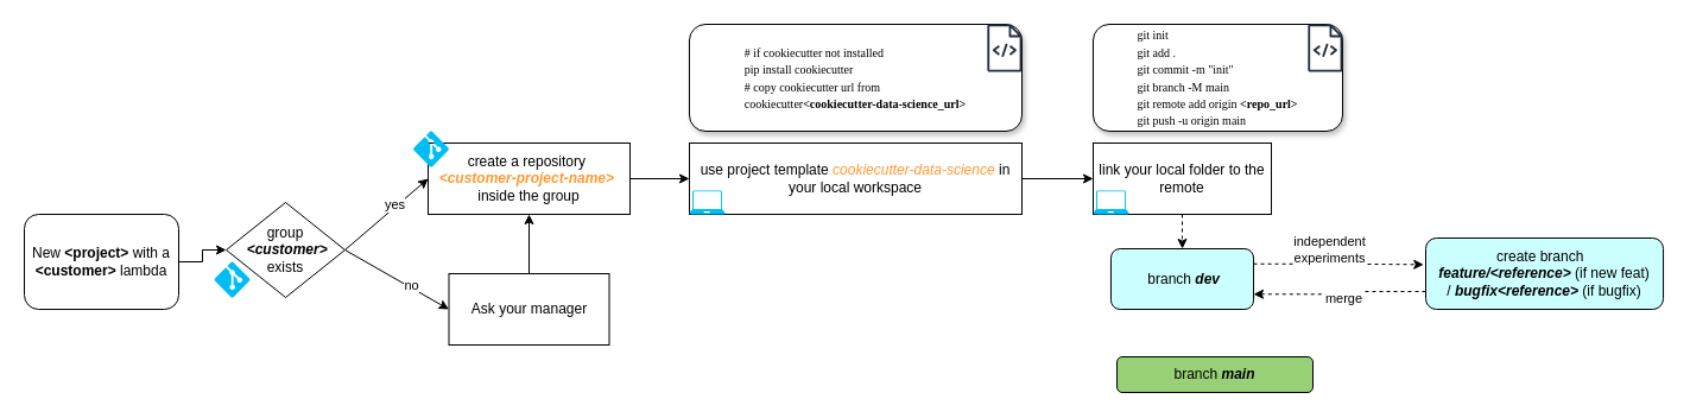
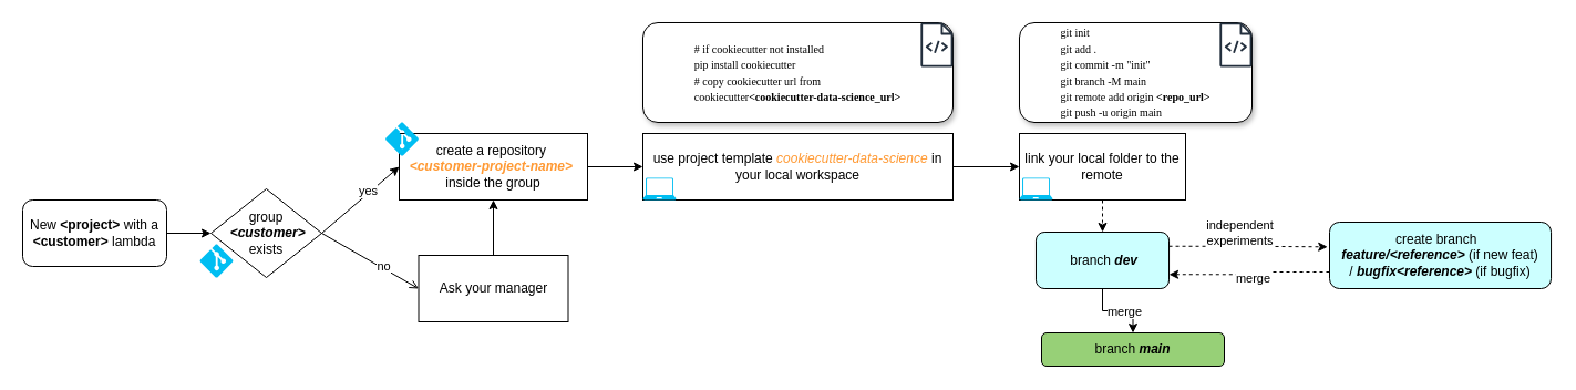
- <mxCell id="3" value="New &lt;b&gt;&amp;lt;project&amp;gt;&lt;/b&gt; with a &lt;b&gt;&amp;lt;customer&amp;gt; &lt;/b&gt;lambda" style="rounded=1;whiteSpace=wrap;html=1;" vertex="1" parent="1"><mxGeometry x="20" y="180" width="130" height="80" as="geometry" /></mxCell>
+ <mxCell id="3" value="New &lt;b&gt;&amp;lt;project&amp;gt;&lt;/b&gt; with a &lt;b&gt;&amp;lt;customer&amp;gt; &lt;/b&gt;lambda" style="rounded=1;whiteSpace=wrap;html=1;" vertex="1" parent="1"><mxGeometry x="20" y="180" width="130" height="60" as="geometry" /></mxCell>
- <mxCell id="6" style="edgeStyle=none;rounded=0;orthogonalLoop=1;jettySize=auto;html=1;exitX=1;exitY=0.5;exitDx=0;exitDy=0;entryX=0;entryY=0.5;entryDx=0;entryDy=0;" edge="1" parent="1" source="19" target="9"><mxGeometry relative="1" as="geometry"><mxPoint x="360" y="270" as="targetPoint" /><mxPoint x="280" y="250" as="sourcePoint" /></mxGeometry></mxCell>
+ <mxCell id="6" style="edgeStyle=none;rounded=0;orthogonalLoop=1;jettySize=auto;html=1;exitX=1;exitY=0.5;exitDx=0;exitDy=0;entryX=0;entryY=0.5;entryDx=0;entryDy=0;endArrow=open;" edge="1" parent="1" source="19" target="9"><mxGeometry relative="1" as="geometry"><mxPoint x="360" y="270" as="targetPoint" /><mxPoint x="280" y="250" as="sourcePoint" /></mxGeometry></mxCell>
+ <mxCell id="36" style="edgeStyle=orthogonalEdgeStyle;rounded=0;orthogonalLoop=1;jettySize=auto;html=1;exitX=0.5;exitY=1;exitDx=0;exitDy=0;entryX=0.5;entryY=0;entryDx=0;entryDy=0;" edge="1" parent="1" source="32" target="33"><mxGeometry relative="1" as="geometry"><mxPoint x="1030" y="274" as="sourcePoint" /><mxPoint x="1030" y="304" as="targetPoint" /></mxGeometry></mxCell>
+ <mxCell id="37" value="merge" style="edgeLabel;html=1;align=center;verticalAlign=middle;resizable=0;points=[];" vertex="1" connectable="0" parent="36"><mxGeometry x="0.094" y="-2" relative="1" as="geometry"><mxPoint x="2" y="-2" as="offset" /></mxGeometry></mxCell>
